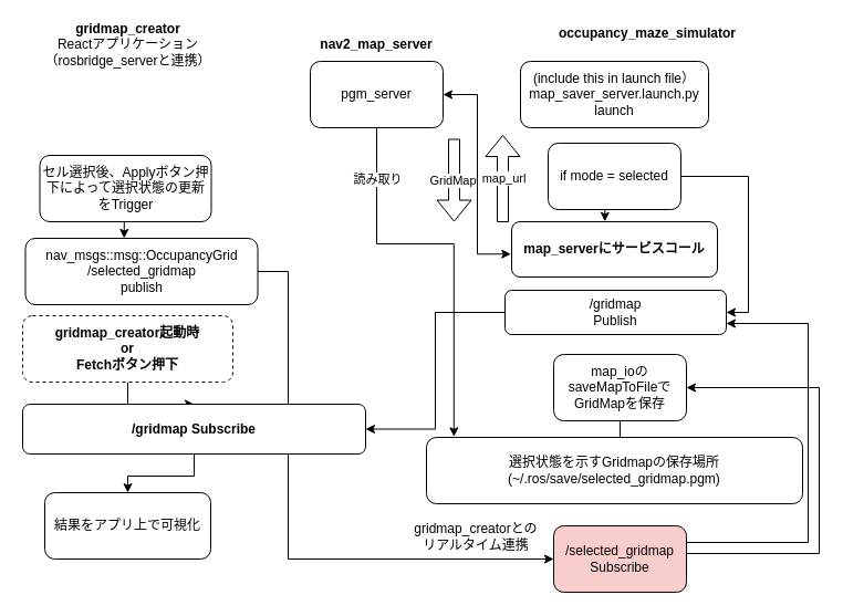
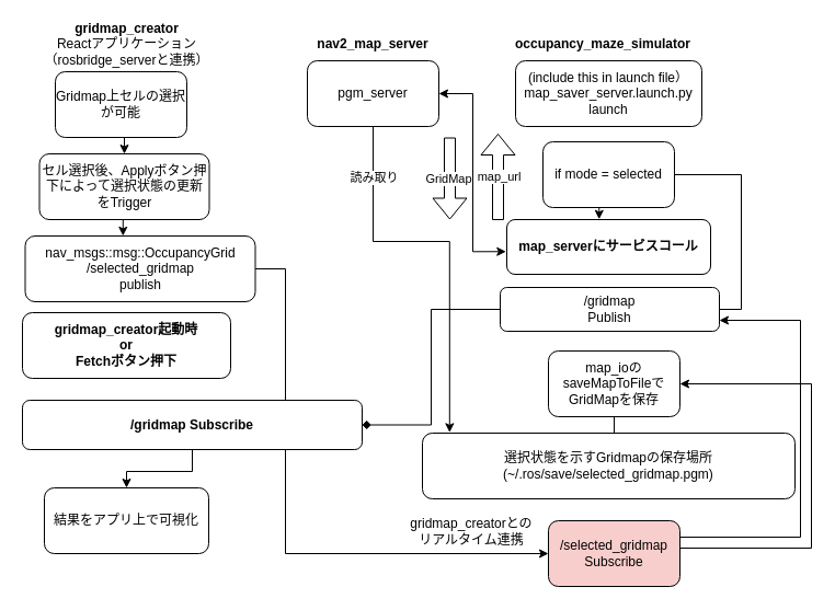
- <mxCell id="9" value="&lt;b&gt;occupancy_maze_simulator&lt;/b&gt;" style="text;html=1;align=center;verticalAlign=middle;whiteSpace=wrap;rounded=0;" parent="1" vertex="1"><mxGeometry x="505" y="15" width="160" height="30" as="geometry" /></mxCell>
+ <mxCell id="9" value="&lt;b&gt;occupancy_maze_simulator&lt;/b&gt;" style="text;html=1;align=center;verticalAlign=middle;whiteSpace=wrap;rounded=0;" parent="1" vertex="1"><mxGeometry x="470" y="25" width="160" height="30" as="geometry" /></mxCell>
+ <mxCell id="3" value="Gridmap上セルの選択が可能" style="rounded=1;whiteSpace=wrap;html=1;" parent="1" vertex="1"><mxGeometry x="50" y="65" width="120" height="60" as="geometry" /></mxCell>
+ <mxCell id="2" style="edgeStyle=orthogonalEdgeStyle;rounded=0;orthogonalLoop=1;jettySize=auto;html=1;exitX=0.5;exitY=1;exitDx=0;exitDy=0;entryX=0.5;entryY=0;entryDx=0;entryDy=0;" parent="1" source="3" target="5" edge="1"><mxGeometry relative="1" as="geometry" /></mxCell>
- <mxCell id="12" style="edgeStyle=orthogonalEdgeStyle;rounded=0;orthogonalLoop=1;jettySize=auto;html=1;exitX=1;exitY=0.5;exitDx=0;exitDy=0;entryX=1;entryY=0.5;entryDx=0;entryDy=0;" edge="1" parent="1" source="13" target="36"><mxGeometry relative="1" as="geometry" /></mxCell>
+ <mxCell id="12" style="edgeStyle=orthogonalEdgeStyle;rounded=0;orthogonalLoop=1;jettySize=auto;html=1;exitX=1;exitY=0.5;exitDx=0;exitDy=0;entryX=1;entryY=0.5;entryDx=0;entryDy=0;endArrow=none;" edge="1" parent="1" source="13" target="36"><mxGeometry relative="1" as="geometry" /></mxCell>
- <mxCell id="19" value="&lt;b&gt;gridmap_creator起動時&lt;/b&gt;&lt;div&gt;&lt;b&gt;or&lt;/b&gt;&lt;/div&gt;&lt;div&gt;&lt;b&gt;Fetchボタン押下&lt;/b&gt;&lt;/div&gt;" style="rounded=1;whiteSpace=wrap;html=1;dashed=1;" parent="1" vertex="1"><mxGeometry x="20" y="285" width="190" height="60" as="geometry" /></mxCell>
+ <mxCell id="19" value="&lt;b&gt;gridmap_creator起動時&lt;/b&gt;&lt;div&gt;&lt;b&gt;or&lt;/b&gt;&lt;/div&gt;&lt;div&gt;&lt;b&gt;Fetchボタン押下&lt;/b&gt;&lt;/div&gt;" style="rounded=1;whiteSpace=wrap;html=1;" parent="1" vertex="1"><mxGeometry x="20" y="285" width="190" height="60" as="geometry" /></mxCell>
- <mxCell id="18" value="" style="edgeStyle=orthogonalEdgeStyle;rounded=0;orthogonalLoop=1;jettySize=auto;html=1;" parent="1" source="19" target="21" edge="1"><mxGeometry relative="1" as="geometry" /></mxCell>
- <mxCell id="35" style="edgeStyle=orthogonalEdgeStyle;rounded=0;orthogonalLoop=1;jettySize=auto;html=1;exitX=0;exitY=0.5;exitDx=0;exitDy=0;entryX=1;entryY=0.5;entryDx=0;entryDy=0;" edge="1" parent="1" source="36" target="21"><mxGeometry relative="1" as="geometry" /></mxCell>
+ <mxCell id="35" style="edgeStyle=orthogonalEdgeStyle;rounded=0;orthogonalLoop=1;jettySize=auto;html=1;exitX=0;exitY=0.5;exitDx=0;exitDy=0;entryX=1;entryY=0.5;entryDx=0;entryDy=0;endArrow=diamond;" edge="1" parent="1" source="36" target="21"><mxGeometry relative="1" as="geometry" /></mxCell>
